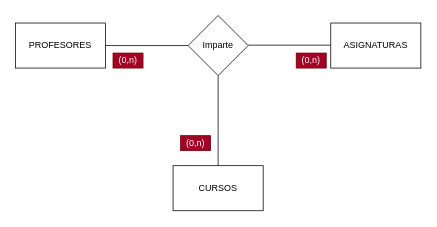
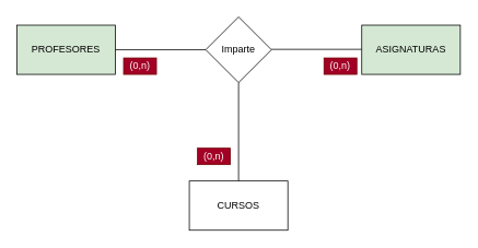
- <mxCell id="4" value="PROFESORES" style="rounded=0;whiteSpace=wrap;html=1;" vertex="1" parent="1"><mxGeometry x="20" y="30" width="120" height="60" as="geometry" /></mxCell>
+ <mxCell id="4" value="PROFESORES" style="rounded=0;whiteSpace=wrap;html=1;fillColor=#d5e8d4;" vertex="1" parent="1"><mxGeometry x="20" y="30" width="120" height="60" as="geometry" /></mxCell>
- <mxCell id="3" value="ASIGNATURAS" style="rounded=0;whiteSpace=wrap;html=1;" vertex="1" parent="1"><mxGeometry x="440" y="30" width="120" height="60" as="geometry" /></mxCell>
+ <mxCell id="3" value="ASIGNATURAS" style="rounded=0;whiteSpace=wrap;html=1;fillColor=#d5e8d4;" vertex="1" parent="1"><mxGeometry x="440" y="30" width="120" height="60" as="geometry" /></mxCell>
